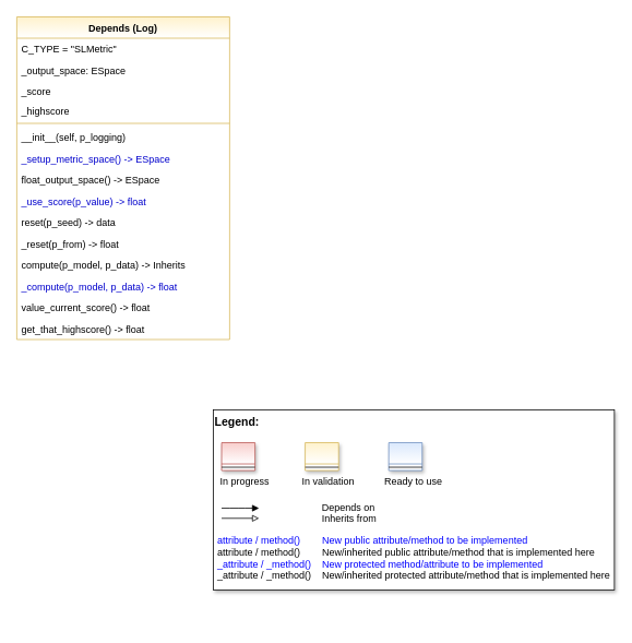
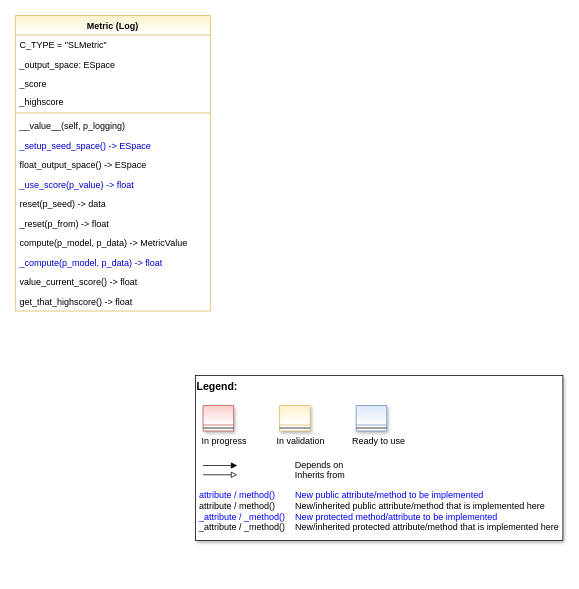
- <mxCell id="2" value="Depends (Log)" style="swimlane;fontStyle=1;align=center;verticalAlign=top;childLayout=stackLayout;horizontal=1;startSize=26;horizontalStack=0;resizeParent=1;resizeParentMax=0;resizeLast=0;collapsible=1;marginBottom=0;fillColor=#fff2cc;strokeColor=#d6b656;swimlaneFillColor=default;gradientColor=#FFFFFF;" vertex="1" parent="1"><mxGeometry x="20" y="20" width="260" height="394" as="geometry" /></mxCell>
+ <mxCell id="2" value="Metric (Log)" style="swimlane;fontStyle=1;align=center;verticalAlign=top;childLayout=stackLayout;horizontal=1;startSize=26;horizontalStack=0;resizeParent=1;resizeParentMax=0;resizeLast=0;collapsible=1;marginBottom=0;fillColor=#fff2cc;strokeColor=#d6b656;swimlaneFillColor=default;gradientColor=#FFFFFF;" vertex="1" parent="1"><mxGeometry x="20" y="20" width="260" height="394" as="geometry" /></mxCell>
- <mxCell id="8" value="__init__(self, p_logging)" style="text;strokeColor=none;fillColor=none;align=left;verticalAlign=top;spacingLeft=4;spacingRight=4;overflow=hidden;rotatable=0;points=[[0,0.5],[1,0.5]];portConstraint=eastwest;" vertex="1" parent="2"><mxGeometry y="134" width="260" height="26" as="geometry" /></mxCell>
+ <mxCell id="8" value="__value__(self, p_logging)" style="text;strokeColor=none;fillColor=none;align=left;verticalAlign=top;spacingLeft=4;spacingRight=4;overflow=hidden;rotatable=0;points=[[0,0.5],[1,0.5]];portConstraint=eastwest;" vertex="1" parent="2"><mxGeometry y="134" width="260" height="26" as="geometry" /></mxCell>
- <mxCell id="9" value="_setup_metric_space() -&gt; ESpace" style="text;strokeColor=none;fillColor=none;align=left;verticalAlign=top;spacingLeft=4;spacingRight=4;overflow=hidden;rotatable=0;points=[[0,0.5],[1,0.5]];portConstraint=eastwest;fontColor=#0000CC;" vertex="1" parent="2"><mxGeometry y="160" width="260" height="26" as="geometry" /></mxCell>
+ <mxCell id="9" value="_setup_seed_space() -&gt; ESpace" style="text;strokeColor=none;fillColor=none;align=left;verticalAlign=top;spacingLeft=4;spacingRight=4;overflow=hidden;rotatable=0;points=[[0,0.5],[1,0.5]];portConstraint=eastwest;fontColor=#0000CC;" vertex="1" parent="2"><mxGeometry y="160" width="260" height="26" as="geometry" /></mxCell>
- <mxCell id="14" value="compute(p_model, p_data) -&gt; Inherits" style="text;strokeColor=none;fillColor=none;align=left;verticalAlign=top;spacingLeft=4;spacingRight=4;overflow=hidden;rotatable=0;points=[[0,0.5],[1,0.5]];portConstraint=eastwest;" vertex="1" parent="2"><mxGeometry y="290" width="260" height="26" as="geometry" /></mxCell>
+ <mxCell id="14" value="compute(p_model, p_data) -&gt; MetricValue" style="text;strokeColor=none;fillColor=none;align=left;verticalAlign=top;spacingLeft=4;spacingRight=4;overflow=hidden;rotatable=0;points=[[0,0.5],[1,0.5]];portConstraint=eastwest;" vertex="1" parent="2"><mxGeometry y="290" width="260" height="26" as="geometry" /></mxCell>
